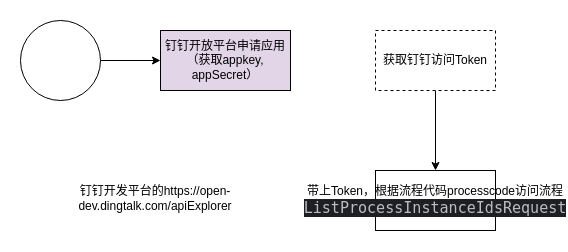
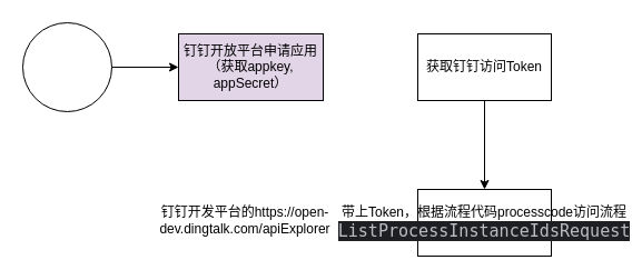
- <mxCell id="6" value="获取钉钉访问Token" style="whiteSpace=wrap;html=1;dashed=1;" vertex="1" parent="1"><mxGeometry x="375" y="30" width="120" height="60" as="geometry" /></mxCell>
+ <mxCell id="6" value="获取钉钉访问Token" style="whiteSpace=wrap;html=1;" vertex="1" parent="1"><mxGeometry x="375" y="30" width="120" height="60" as="geometry" /></mxCell>
- <mxCell id="8" value="钉钉开发平台的https://open-dev.dingtalk.com/apiExplorer" style="text;html=1;align=center;verticalAlign=middle;whiteSpace=wrap;rounded=0;" vertex="1" parent="1"><mxGeometry x="55" y="165" width="200" height="65" as="geometry" /></mxCell>
+ <mxCell id="8" value="钉钉开发平台的https://open-dev.dingtalk.com/apiExplorer" style="text;html=1;align=center;verticalAlign=middle;whiteSpace=wrap;rounded=0;" vertex="1" parent="1"><mxGeometry x="120" y="165" width="200" height="65" as="geometry" /></mxCell>
